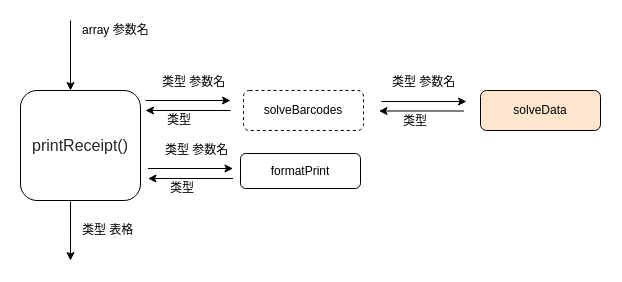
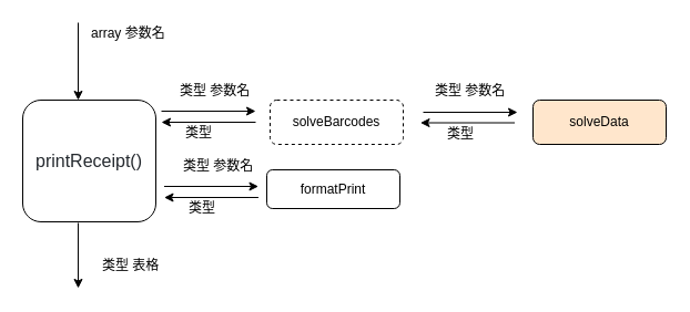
- <mxCell id="21" value="类型 表格" style="text;html=1;resizable=0;points=[];autosize=1;align=left;verticalAlign=top;spacingTop=-4;" parent="1" vertex="1"><mxGeometry x="80" y="220" width="70" height="20" as="geometry" /></mxCell>
+ <mxCell id="21" value="类型 表格" style="text;html=1;resizable=0;points=[];autosize=1;align=left;verticalAlign=top;spacingTop=-4;" parent="1" vertex="1"><mxGeometry x="90" y="230" width="70" height="20" as="geometry" /></mxCell>
